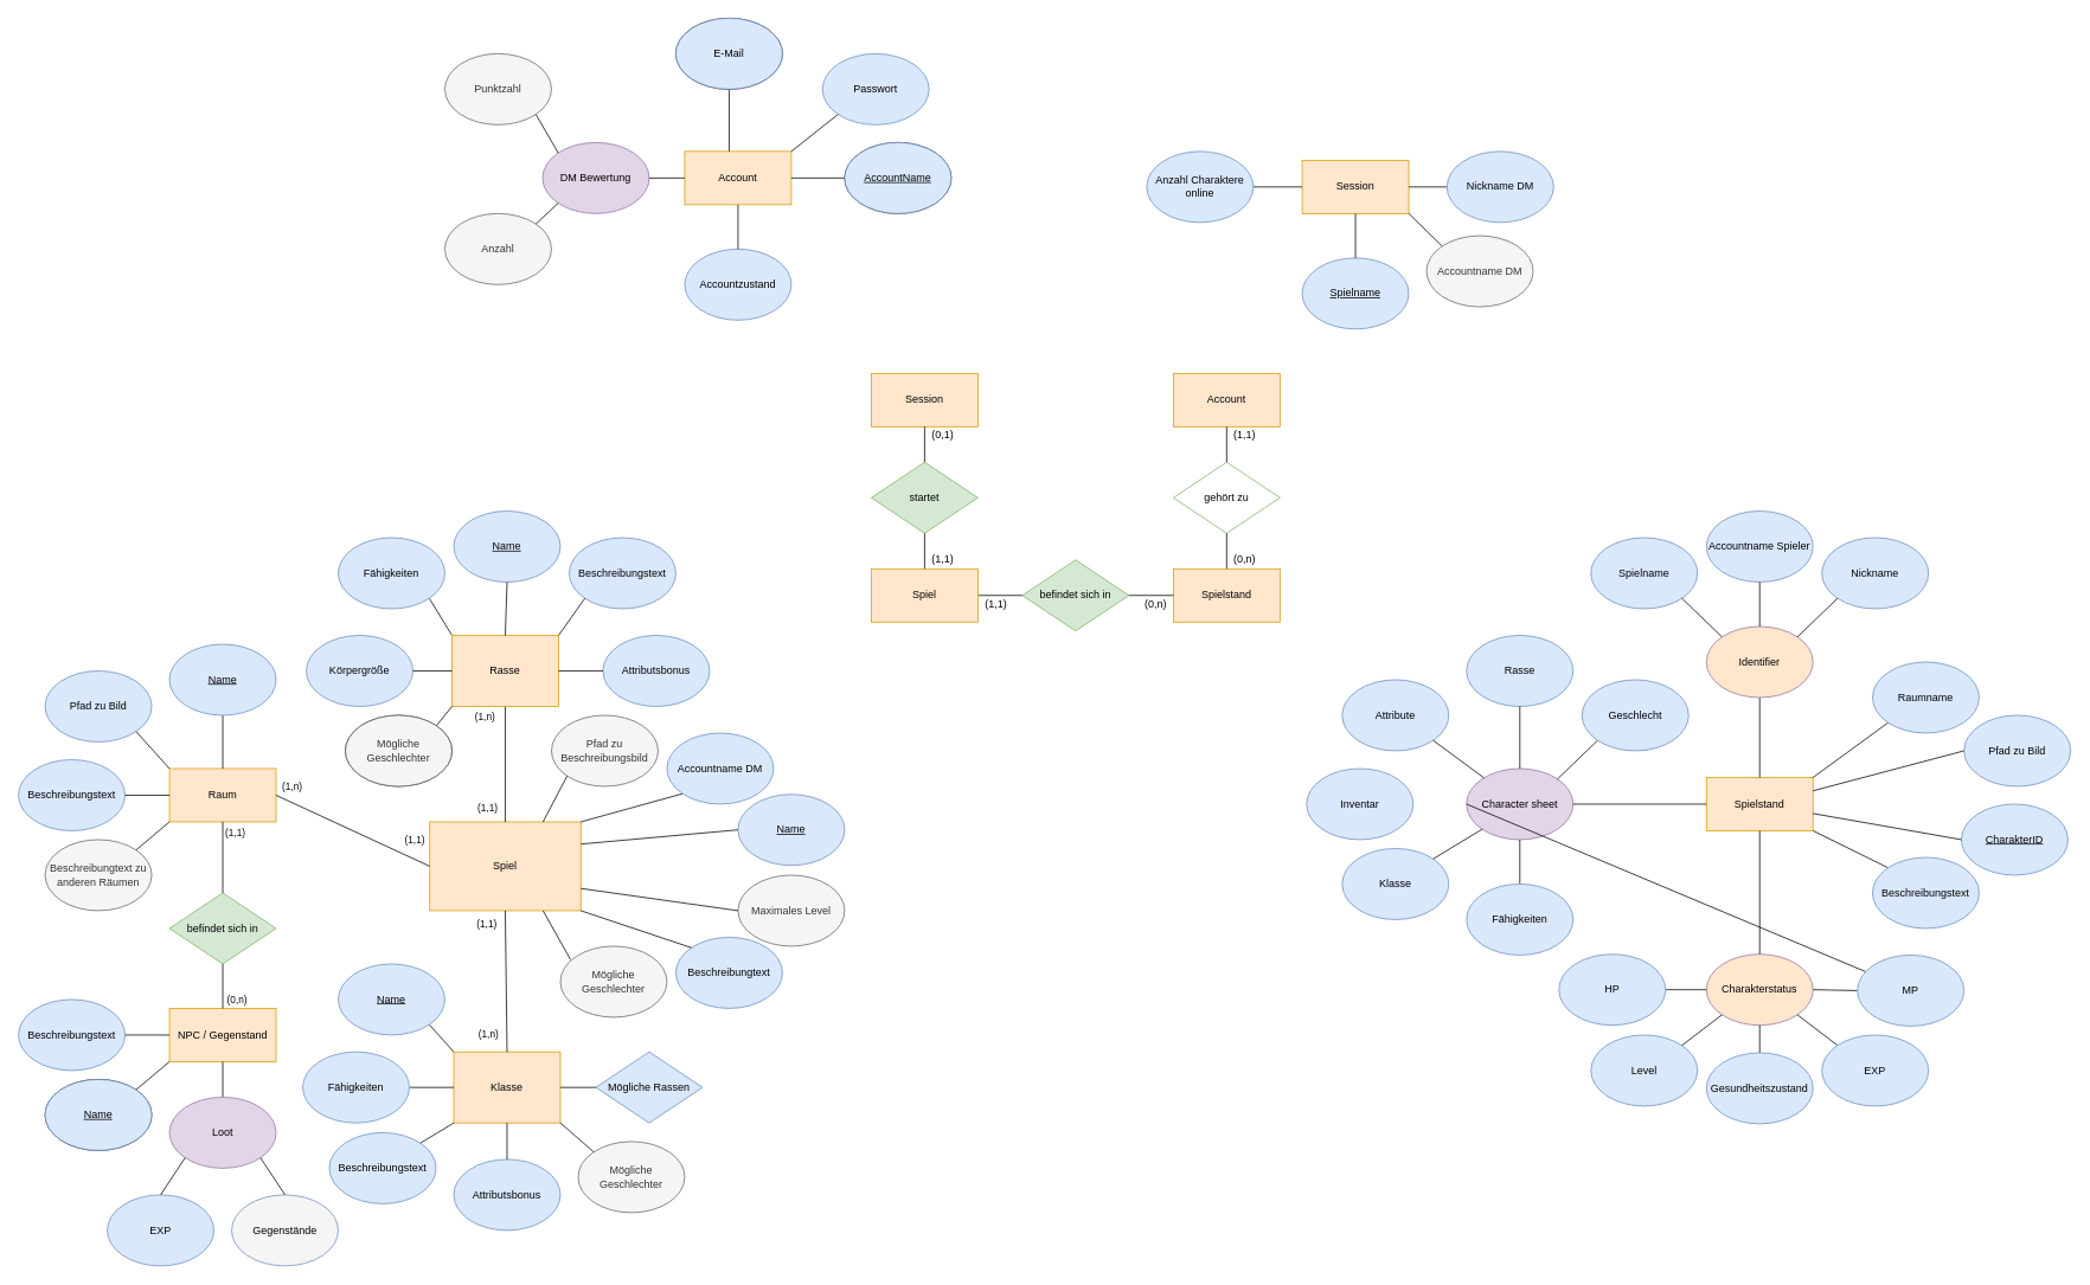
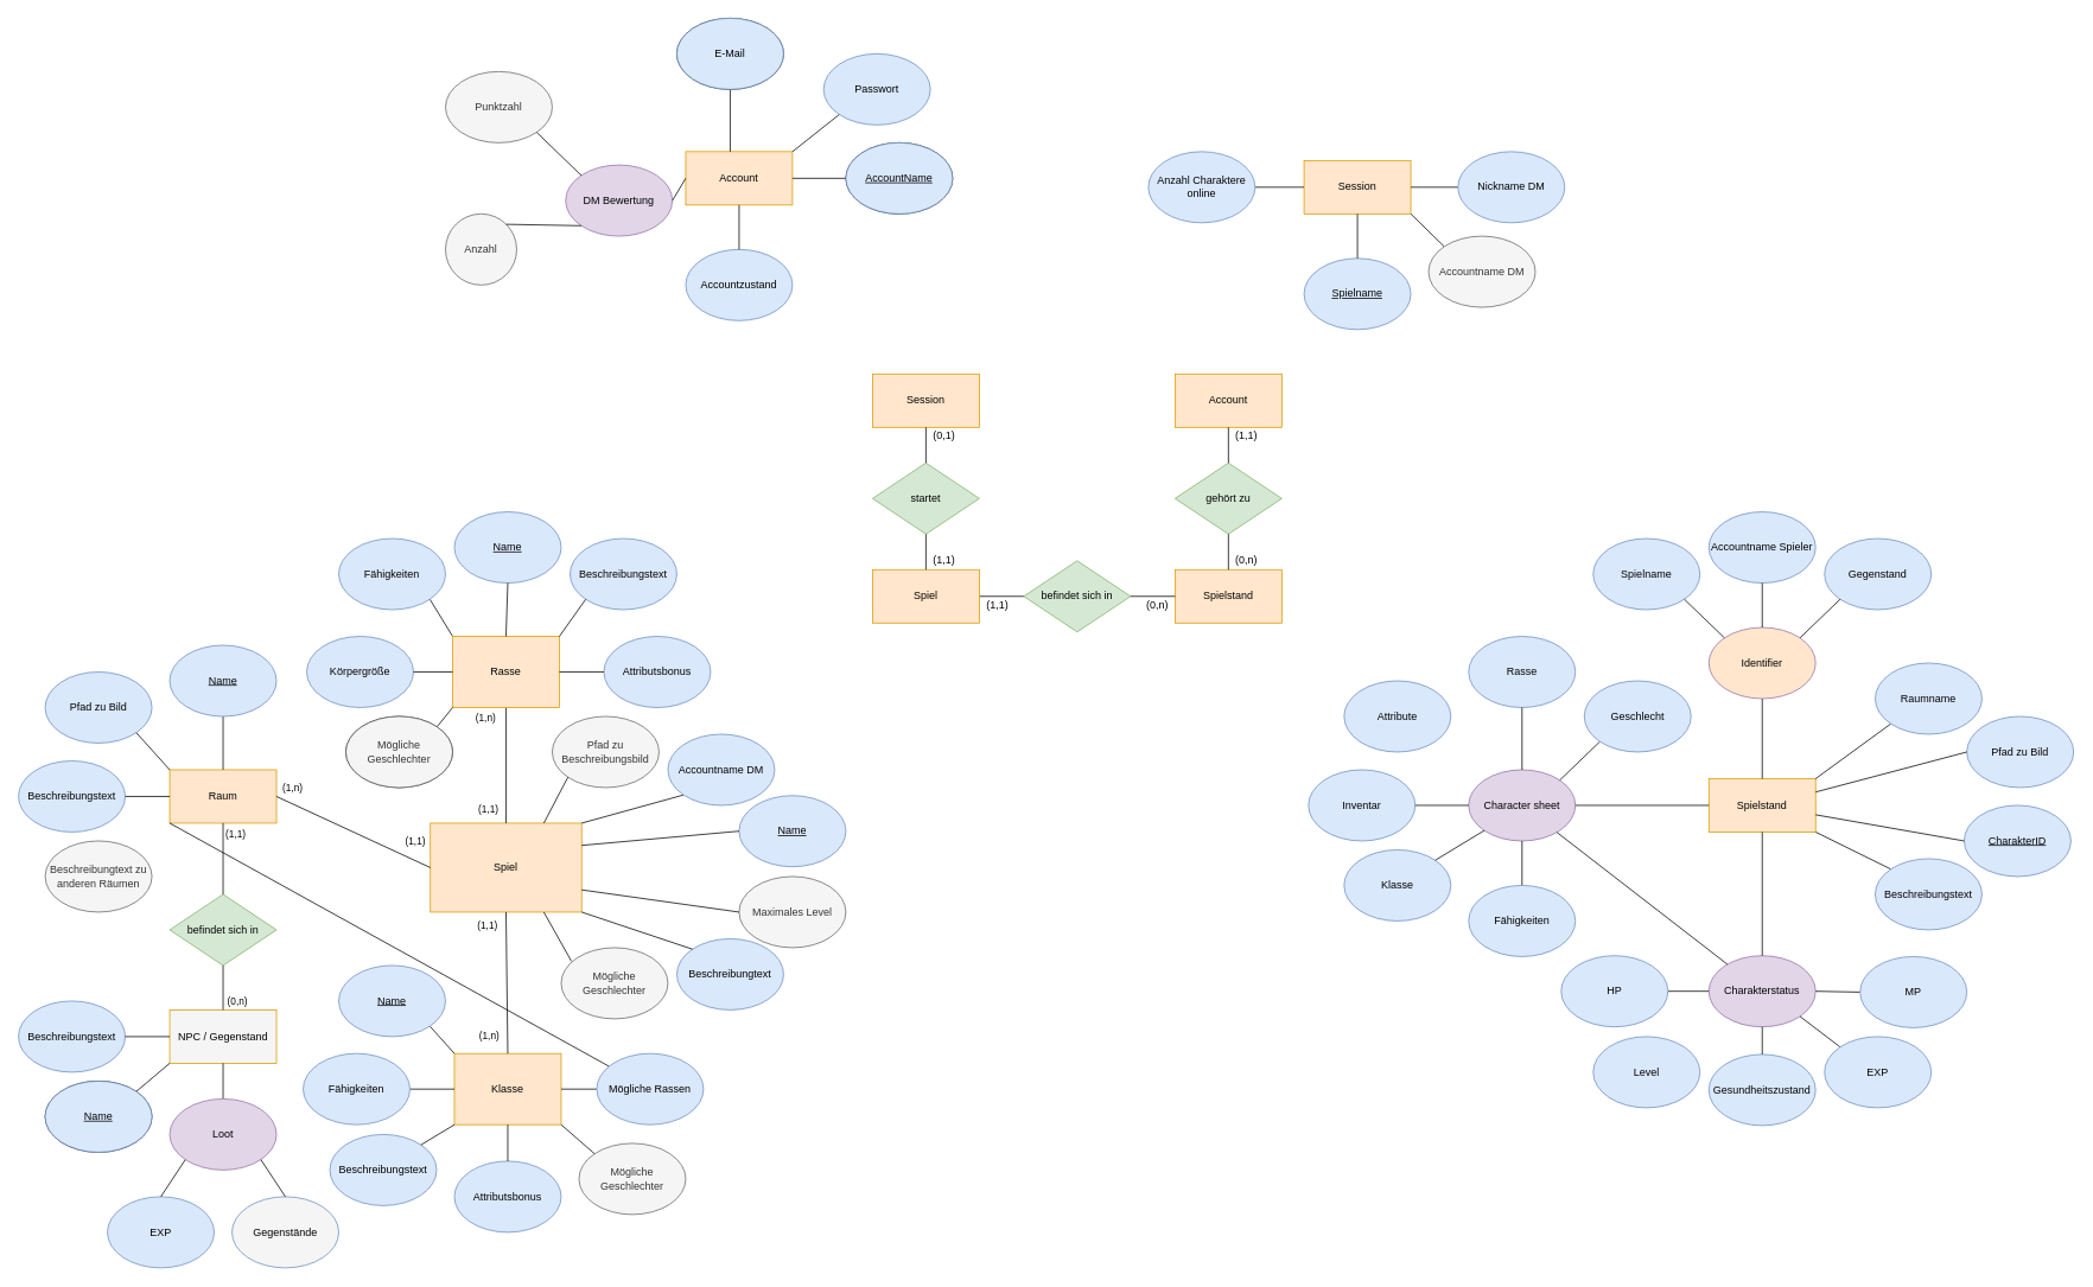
- <mxCell id="32" value="Punktzahl" style="ellipse;whiteSpace=wrap;html=1;fillColor=#f5f5f5;strokeColor=#666666;fontColor=#333333;" parent="1" vertex="1"><mxGeometry x="500" y="60" width="120" height="80" as="geometry" /></mxCell>
+ <mxCell id="32" value="Punktzahl" style="ellipse;whiteSpace=wrap;html=1;fillColor=#f5f5f5;strokeColor=#666666;fontColor=#333333;" parent="1" vertex="1"><mxGeometry x="500" y="80" width="120" height="80" as="geometry" /></mxCell>
- <mxCell id="6" value="DM Bewertung" style="ellipse;whiteSpace=wrap;html=1;fillColor=#e1d5e7;strokeColor=#9673a6;" parent="1" vertex="1"><mxGeometry x="610" y="160" width="120" height="80" as="geometry" /></mxCell>
+ <mxCell id="6" value="DM Bewertung" style="ellipse;whiteSpace=wrap;html=1;fillColor=#e1d5e7;strokeColor=#9673a6;" parent="1" vertex="1"><mxGeometry x="635" y="185" width="120" height="80" as="geometry" /></mxCell>
- <mxCell id="18" value="Nickname DM" style="ellipse;whiteSpace=wrap;html=1;fillColor=#dae8fc;strokeColor=#6c8ebf;" parent="1" vertex="1"><mxGeometry x="1628" y="170" width="120" height="80" as="geometry" /></mxCell>
+ <mxCell id="18" value="Nickname DM" style="ellipse;whiteSpace=wrap;html=1;fillColor=#dae8fc;strokeColor=#6c8ebf;" parent="1" vertex="1"><mxGeometry x="1638" y="170" width="120" height="80" as="geometry" /></mxCell>
- <mxCell id="31" value="Anzahl" style="ellipse;whiteSpace=wrap;html=1;fillColor=#f5f5f5;strokeColor=#666666;fontColor=#333333;" parent="1" vertex="1"><mxGeometry x="500" y="240" width="120" height="80" as="geometry" /></mxCell>
+ <mxCell id="31" value="Anzahl" style="ellipse;whiteSpace=wrap;html=1;fillColor=#f5f5f5;strokeColor=#666666;fontColor=#333333;" parent="1" vertex="1"><mxGeometry x="500" y="240" width="80" height="80" as="geometry" /></mxCell>
- <mxCell id="151" value="gehört zu" style="rhombus;whiteSpace=wrap;html=1;fillColor=#ffffff;strokeColor=#82b366;" vertex="1" parent="1"><mxGeometry x="1320" y="520" width="120" height="80" as="geometry" /></mxCell>
+ <mxCell id="151" value="gehört zu" style="rhombus;whiteSpace=wrap;html=1;fillColor=#d5e8d4;strokeColor=#82b366;" vertex="1" parent="1"><mxGeometry x="1320" y="520" width="120" height="80" as="geometry" /></mxCell>
- <mxCell id="39" value="Nickname" style="ellipse;whiteSpace=wrap;html=1;fillColor=#dae8fc;strokeColor=#6c8ebf;" parent="1" vertex="1"><mxGeometry x="2050" y="605" width="120" height="80" as="geometry" /></mxCell>
+ <mxCell id="39" value="Gegenstand" style="ellipse;whiteSpace=wrap;html=1;fillColor=#dae8fc;strokeColor=#6c8ebf;" parent="1" vertex="1"><mxGeometry x="2050" y="605" width="120" height="80" as="geometry" /></mxCell>
- <mxCell id="48" value="" style="endArrow=none;html=1;entryX=1;entryY=1;entryDx=0;entryDy=0;" parent="1" source="35" edge="1" target="38"><mxGeometry width="50" height="50" relative="1" as="geometry"><mxPoint y="765" as="sourcePoint" x="1050" /><mxPoint x="1550" y="905" as="targetPoint" /></mxGeometry></mxCell>
+ <mxCell id="48" value="" style="endArrow=none;html=1;" parent="1" source="35" edge="1" target="25"><mxGeometry width="50" height="50" relative="1" as="geometry"><mxPoint y="765" as="sourcePoint" x="1050" /><mxPoint x="1550" y="905" as="targetPoint" /></mxGeometry></mxCell>
- <mxCell id="91" value="" style="endArrow=none;html=1;exitX=0;exitY=1;exitDx=0;exitDy=0;entryX=1;entryY=0;entryDx=0;entryDy=0;" edge="1" parent="1" source="79" target="84"><mxGeometry width="50" height="50" relative="1" as="geometry"><mxPoint x="-350" y="765" as="sourcePoint" /><mxPoint x="-190" y="765" as="targetPoint" /></mxGeometry></mxCell>
+ <mxCell id="91" value="" style="endArrow=none;html=1;exitX=0;exitY=1;exitDx=0;exitDy=0;" edge="1" parent="1" source="79" target="111"><mxGeometry width="50" height="50" relative="1" as="geometry"><mxPoint x="-350" y="765" as="sourcePoint" /><mxPoint x="-190" y="765" as="targetPoint" /></mxGeometry></mxCell>
- <mxCell id="49" value="" style="endArrow=none;html=1;exitX=0;exitY=0.5;exitDx=0;exitDy=0;" parent="1" source="35" target="68" edge="1"><mxGeometry width="50" height="50" relative="1" as="geometry"><mxPoint x="1060" y="775" as="sourcePoint" /><mxPoint x="1220" y="775" as="targetPoint" /></mxGeometry></mxCell>
+ <mxCell id="49" value="" style="endArrow=none;html=1;exitX=0;exitY=0.5;exitDx=0;exitDy=0;entryX=1;entryY=0.5;entryDx=0;entryDy=0;" parent="1" source="35" target="40" edge="1"><mxGeometry width="50" height="50" relative="1" as="geometry"><mxPoint x="1060" y="775" as="sourcePoint" /><mxPoint x="1220" y="775" as="targetPoint" /></mxGeometry></mxCell>
- <mxCell id="25" value="Charakterstatus" style="ellipse;whiteSpace=wrap;html=1;fillColor=#ffe6cc;strokeColor=#9673a6;" parent="1" vertex="1"><mxGeometry x="1920" y="1074" width="120" height="80" as="geometry" /></mxCell>
+ <mxCell id="25" value="Charakterstatus" style="ellipse;whiteSpace=wrap;html=1;fillColor=#e1d5e7;strokeColor=#9673a6;" parent="1" vertex="1"><mxGeometry x="1920" y="1074" width="120" height="80" as="geometry" /></mxCell>
- <mxCell id="60" value="" style="endArrow=none;html=1;exitX=0;exitY=1;exitDx=0;exitDy=0;entryX=1;entryY=0;entryDx=0;entryDy=0;" parent="1" source="25" target="29" edge="1"><mxGeometry width="50" height="50" relative="1" as="geometry"><mxPoint x="2350" y="959.5" as="sourcePoint" /><mxPoint x="2510" y="959.5" as="targetPoint" /></mxGeometry></mxCell>
- <mxCell id="125" value="NPC / Gegenstand" style="rounded=0;whiteSpace=wrap;html=1;fillColor=#ffe6cc;strokeColor=#d79b00;" vertex="1" parent="1"><mxGeometry x="190" y="1135" width="120" height="60" as="geometry" /></mxCell>
+ <mxCell id="125" value="NPC / Gegenstand" style="rounded=0;whiteSpace=wrap;html=1;fillColor=#f5f5f5;strokeColor=#d79b00;" vertex="1" parent="1"><mxGeometry x="190" y="1135" width="120" height="60" as="geometry" /></mxCell>
- <mxCell id="111" value="Mögliche Rassen" style="rhombus;whiteSpace=wrap;html=1;fillColor=#dae8fc;strokeColor=#6c8ebf;" vertex="1" parent="1"><mxGeometry x="670" y="1184" width="120" height="80" as="geometry" /></mxCell>
+ <mxCell id="111" value="Mögliche Rassen" style="ellipse;whiteSpace=wrap;html=1;fillColor=#dae8fc;strokeColor=#6c8ebf;" vertex="1" parent="1"><mxGeometry x="670" y="1184" width="120" height="80" as="geometry" /></mxCell>
